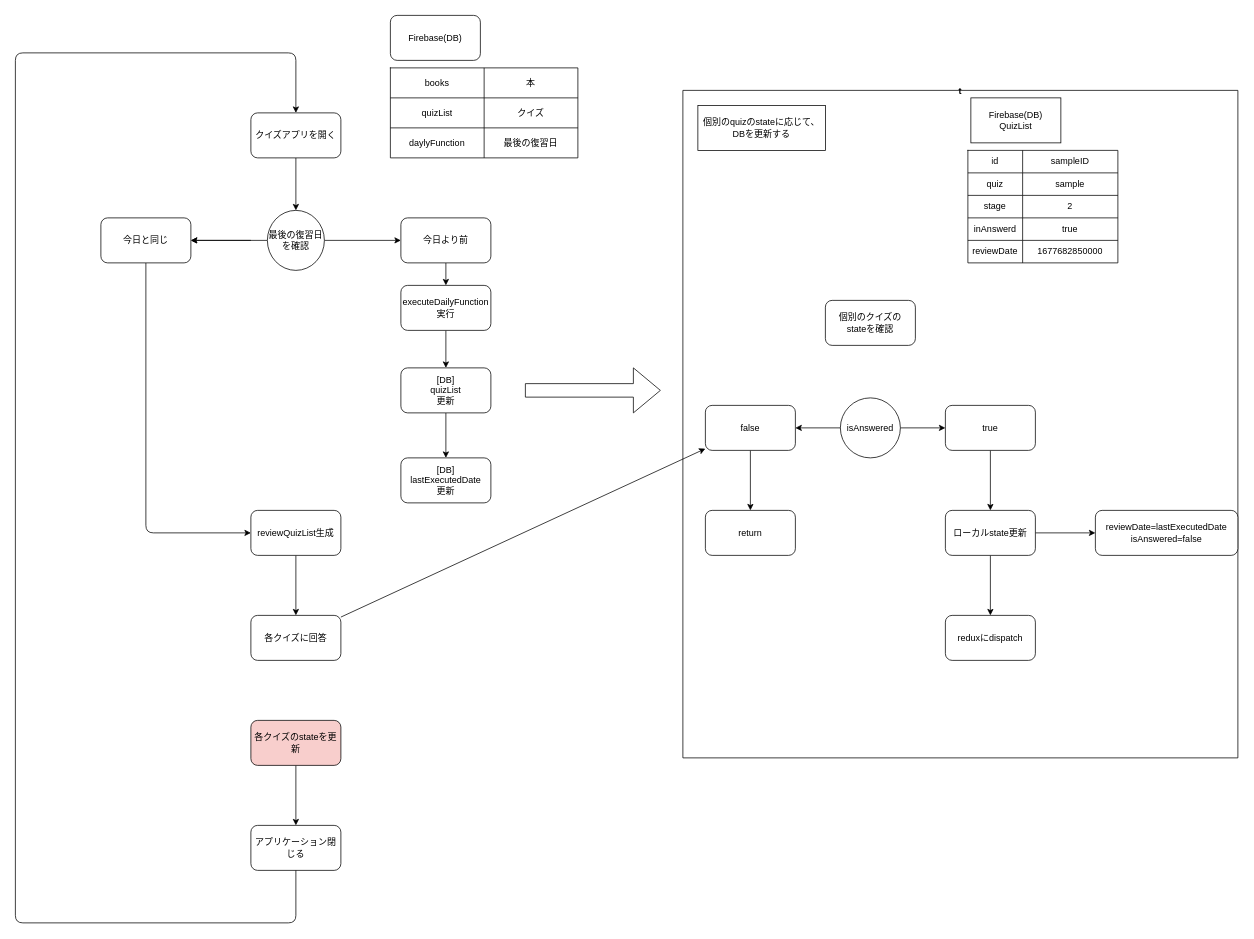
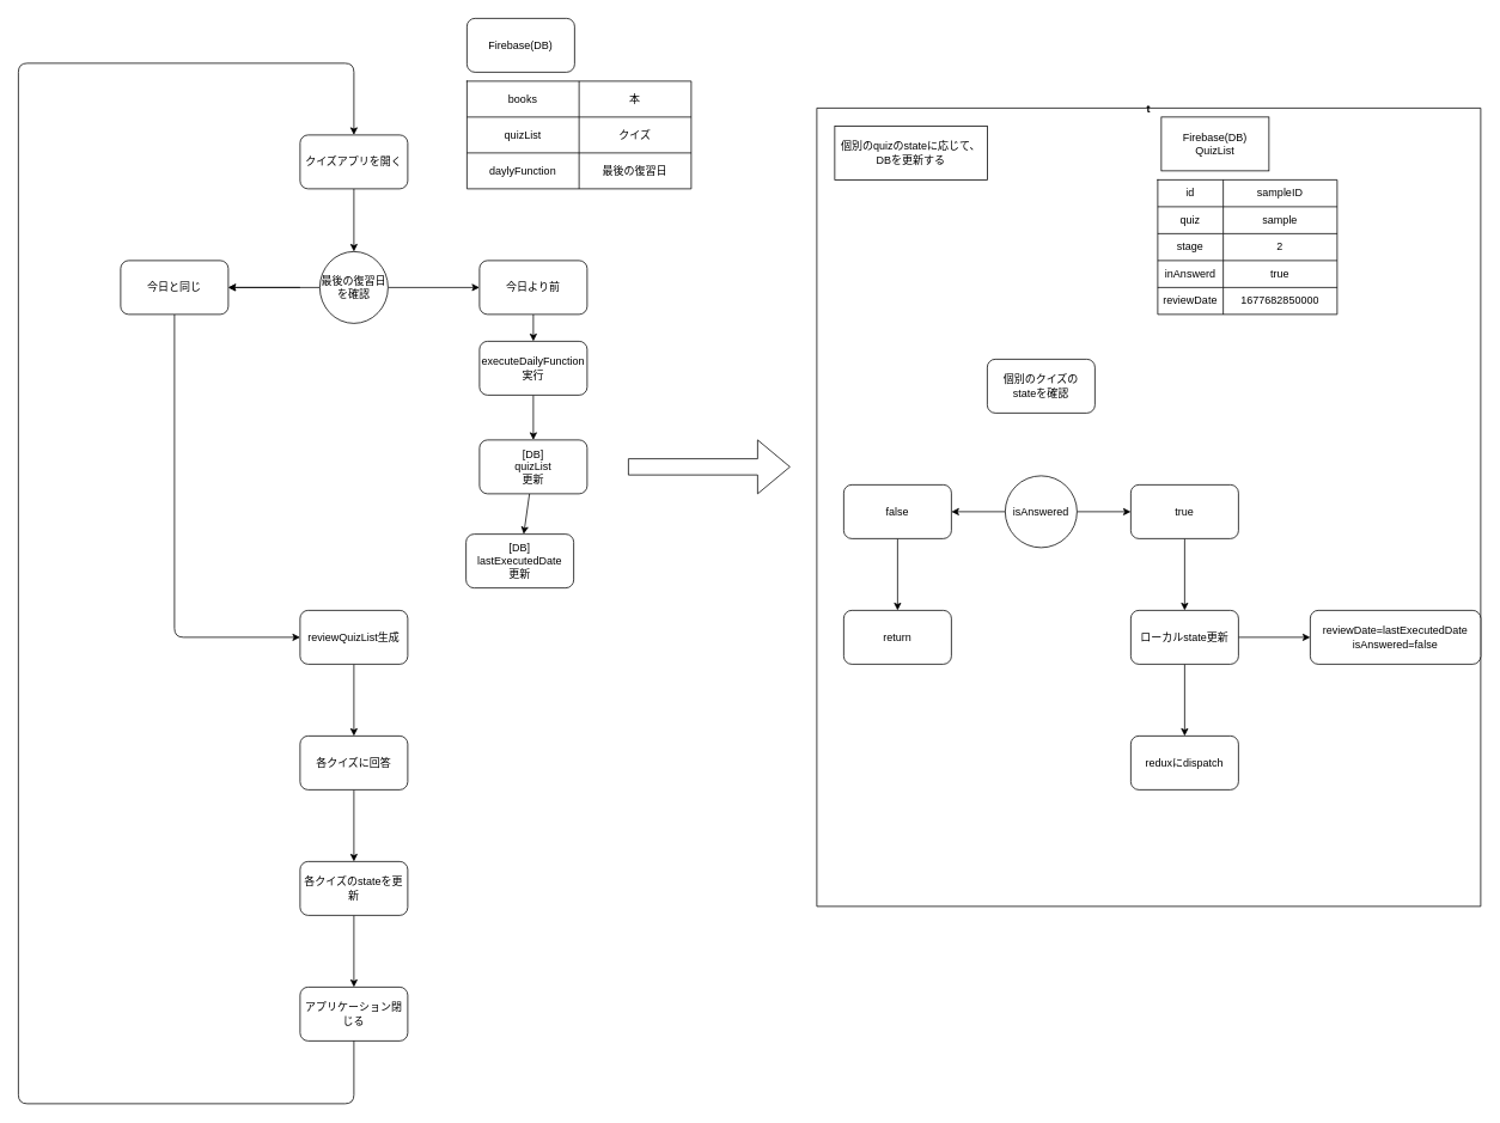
- <mxCell id="69" value="[DB]&lt;br&gt;lastExecutedDate&lt;br&gt;更新" style="whiteSpace=wrap;html=1;rounded=1;glass=0;" vertex="1" parent="1"><mxGeometry x="534" y="610" width="120" height="60" as="geometry" /></mxCell>
+ <mxCell id="69" value="[DB]&lt;br&gt;lastExecutedDate&lt;br&gt;更新" style="whiteSpace=wrap;html=1;rounded=1;glass=0;" vertex="1" parent="1"><mxGeometry x="519" y="595" width="120" height="60" as="geometry" /></mxCell>
- <mxCell id="51" value="" style="edgeStyle=none;html=1;" edge="1" parent="1" source="52" target="19"><mxGeometry relative="1" as="geometry" /></mxCell>
+ <mxCell id="51" value="" style="edgeStyle=none;html=1;" edge="1" parent="1" source="52" target="54"><mxGeometry relative="1" as="geometry" /></mxCell>
- <mxCell id="54" value="各クイズのstateを更新" style="whiteSpace=wrap;html=1;rounded=1;fillColor=#f8cecc;" vertex="1" parent="1"><mxGeometry x="334" y="960" width="120" height="60" as="geometry" /></mxCell>
+ <mxCell id="54" value="各クイズのstateを更新" style="whiteSpace=wrap;html=1;rounded=1;" vertex="1" parent="1"><mxGeometry x="334" y="960" width="120" height="60" as="geometry" /></mxCell>
